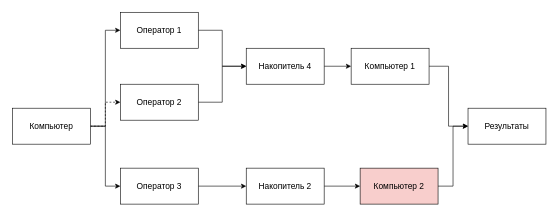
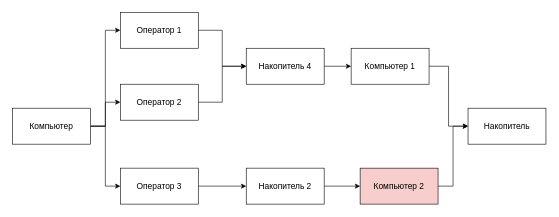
- <mxCell id="4" style="edgeStyle=orthogonalEdgeStyle;rounded=0;orthogonalLoop=1;jettySize=auto;html=1;exitX=1;exitY=0.5;exitDx=0;exitDy=0;entryX=0;entryY=0.5;entryDx=0;entryDy=0;fontSize=14;dashed=1;" edge="1" parent="1" source="5" target="9"><mxGeometry relative="1" as="geometry" /></mxCell>
+ <mxCell id="4" style="edgeStyle=orthogonalEdgeStyle;rounded=0;orthogonalLoop=1;jettySize=auto;html=1;exitX=1;exitY=0.5;exitDx=0;exitDy=0;entryX=0;entryY=0.5;entryDx=0;entryDy=0;fontSize=14;" edge="1" parent="1" source="5" target="9"><mxGeometry relative="1" as="geometry" /></mxCell>
- <mxCell id="20" value="&lt;font style=&quot;font-size: 14px;&quot;&gt;Результаты&lt;br&gt;&lt;/font&gt;" style="rounded=0;whiteSpace=wrap;html=1;" vertex="1" parent="1"><mxGeometry x="780" y="180" width="130" height="60" as="geometry" /></mxCell>
+ <mxCell id="20" value="&lt;font style=&quot;font-size: 14px;&quot;&gt;Накопитель&lt;br&gt;&lt;/font&gt;" style="rounded=0;whiteSpace=wrap;html=1;" vertex="1" parent="1"><mxGeometry x="780" y="180" width="130" height="60" as="geometry" /></mxCell>
